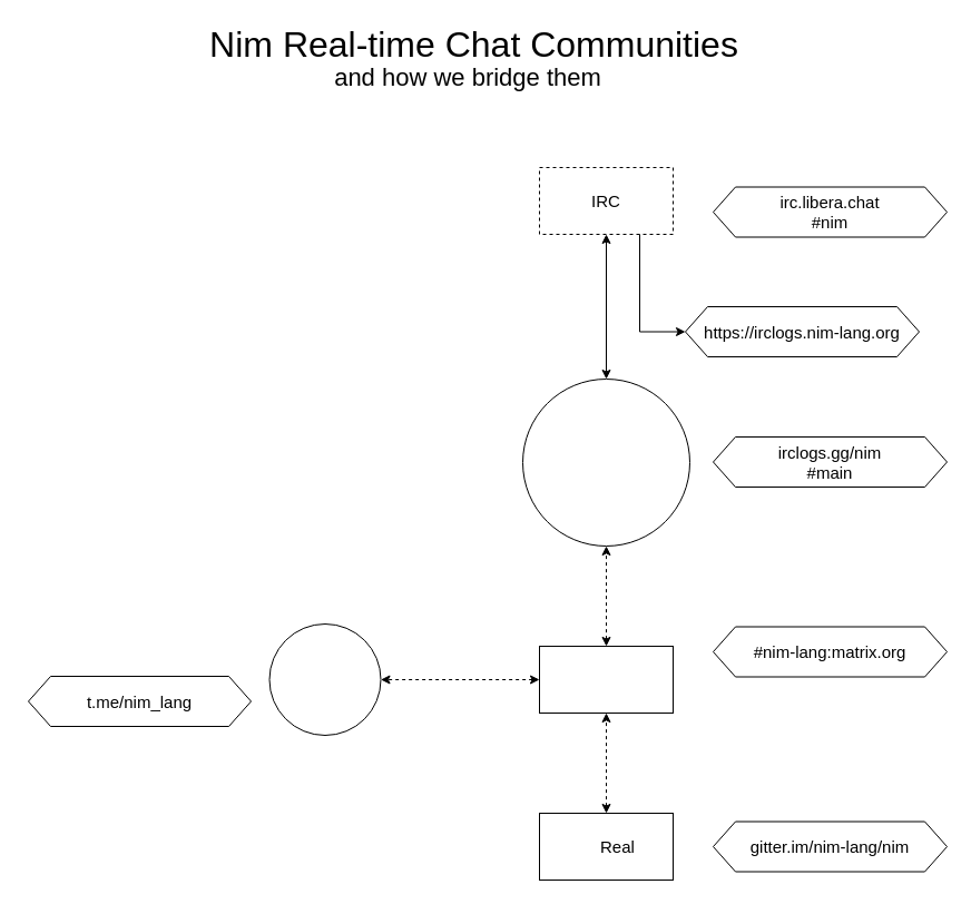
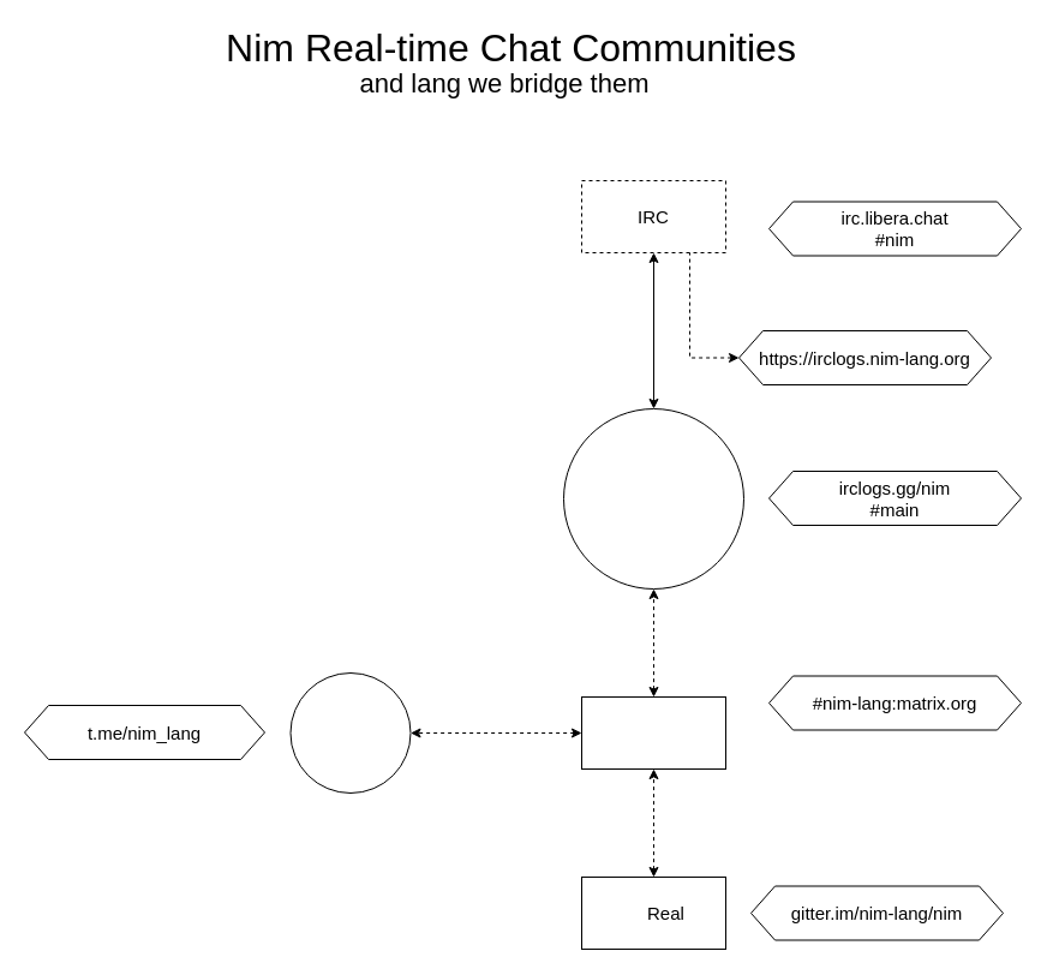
- <mxCell id="23" value="and how we bridge them" style="text;html=1;strokeColor=none;fillColor=none;align=center;verticalAlign=middle;whiteSpace=wrap;rounded=0;fontSize=22;" vertex="1" parent="1"><mxGeometry x="180" y="60" width="480" height="20" as="geometry" /></mxCell>
+ <mxCell id="23" value="and lang we bridge them" style="text;html=1;strokeColor=none;fillColor=none;align=center;verticalAlign=middle;whiteSpace=wrap;rounded=0;fontSize=22;" vertex="1" parent="1"><mxGeometry x="180" y="60" width="480" height="20" as="geometry" /></mxCell>
- <mxCell id="24" style="edgeStyle=orthogonalEdgeStyle;rounded=0;orthogonalLoop=1;jettySize=auto;html=1;exitX=0;exitY=0.5;exitDx=0;exitDy=0;entryX=0.75;entryY=1;entryDx=0;entryDy=0;fontSize=12;startArrow=classic;startFill=1;endArrow=none;endFill=0;" edge="1" parent="1" source="25" target="6"><mxGeometry relative="1" as="geometry" /></mxCell>
+ <mxCell id="24" style="edgeStyle=orthogonalEdgeStyle;rounded=0;orthogonalLoop=1;jettySize=auto;html=1;exitX=0;exitY=0.5;exitDx=0;exitDy=0;entryX=0.75;entryY=1;entryDx=0;entryDy=0;fontSize=12;startArrow=classic;startFill=1;endArrow=none;endFill=0;dashed=1;" edge="1" parent="1" source="25" target="6"><mxGeometry relative="1" as="geometry" /></mxCell>
- <mxCell id="20" value="&lt;div style=&quot;font-size: 15px&quot;&gt;t.me/nim_lang &lt;br&gt;&lt;/div&gt;" style="shape=hexagon;perimeter=hexagonPerimeter2;whiteSpace=wrap;html=1;fixedSize=1;fontSize=15;align=center;" vertex="1" parent="1"><mxGeometry x="25" y="607" width="200" height="45" as="geometry" /></mxCell>
+ <mxCell id="20" value="&lt;div style=&quot;font-size: 15px&quot;&gt;t.me/nim_lang &lt;br&gt;&lt;/div&gt;" style="shape=hexagon;perimeter=hexagonPerimeter2;whiteSpace=wrap;html=1;fixedSize=1;fontSize=15;align=center;" vertex="1" parent="1"><mxGeometry x="20" y="587" width="200" height="45" as="geometry" /></mxCell>
- <mxCell id="16" value="gitter.im/nim-lang/nim" style="shape=hexagon;perimeter=hexagonPerimeter2;whiteSpace=wrap;html=1;fixedSize=1;fontSize=15;align=center;" vertex="1" parent="1"><mxGeometry x="640" y="737.5" width="210" height="45" as="geometry" /></mxCell>
+ <mxCell id="16" value="gitter.im/nim-lang/nim" style="shape=hexagon;perimeter=hexagonPerimeter2;whiteSpace=wrap;html=1;fixedSize=1;fontSize=15;align=center;" vertex="1" parent="1"><mxGeometry x="625" y="737.5" width="210" height="45" as="geometry" /></mxCell>
